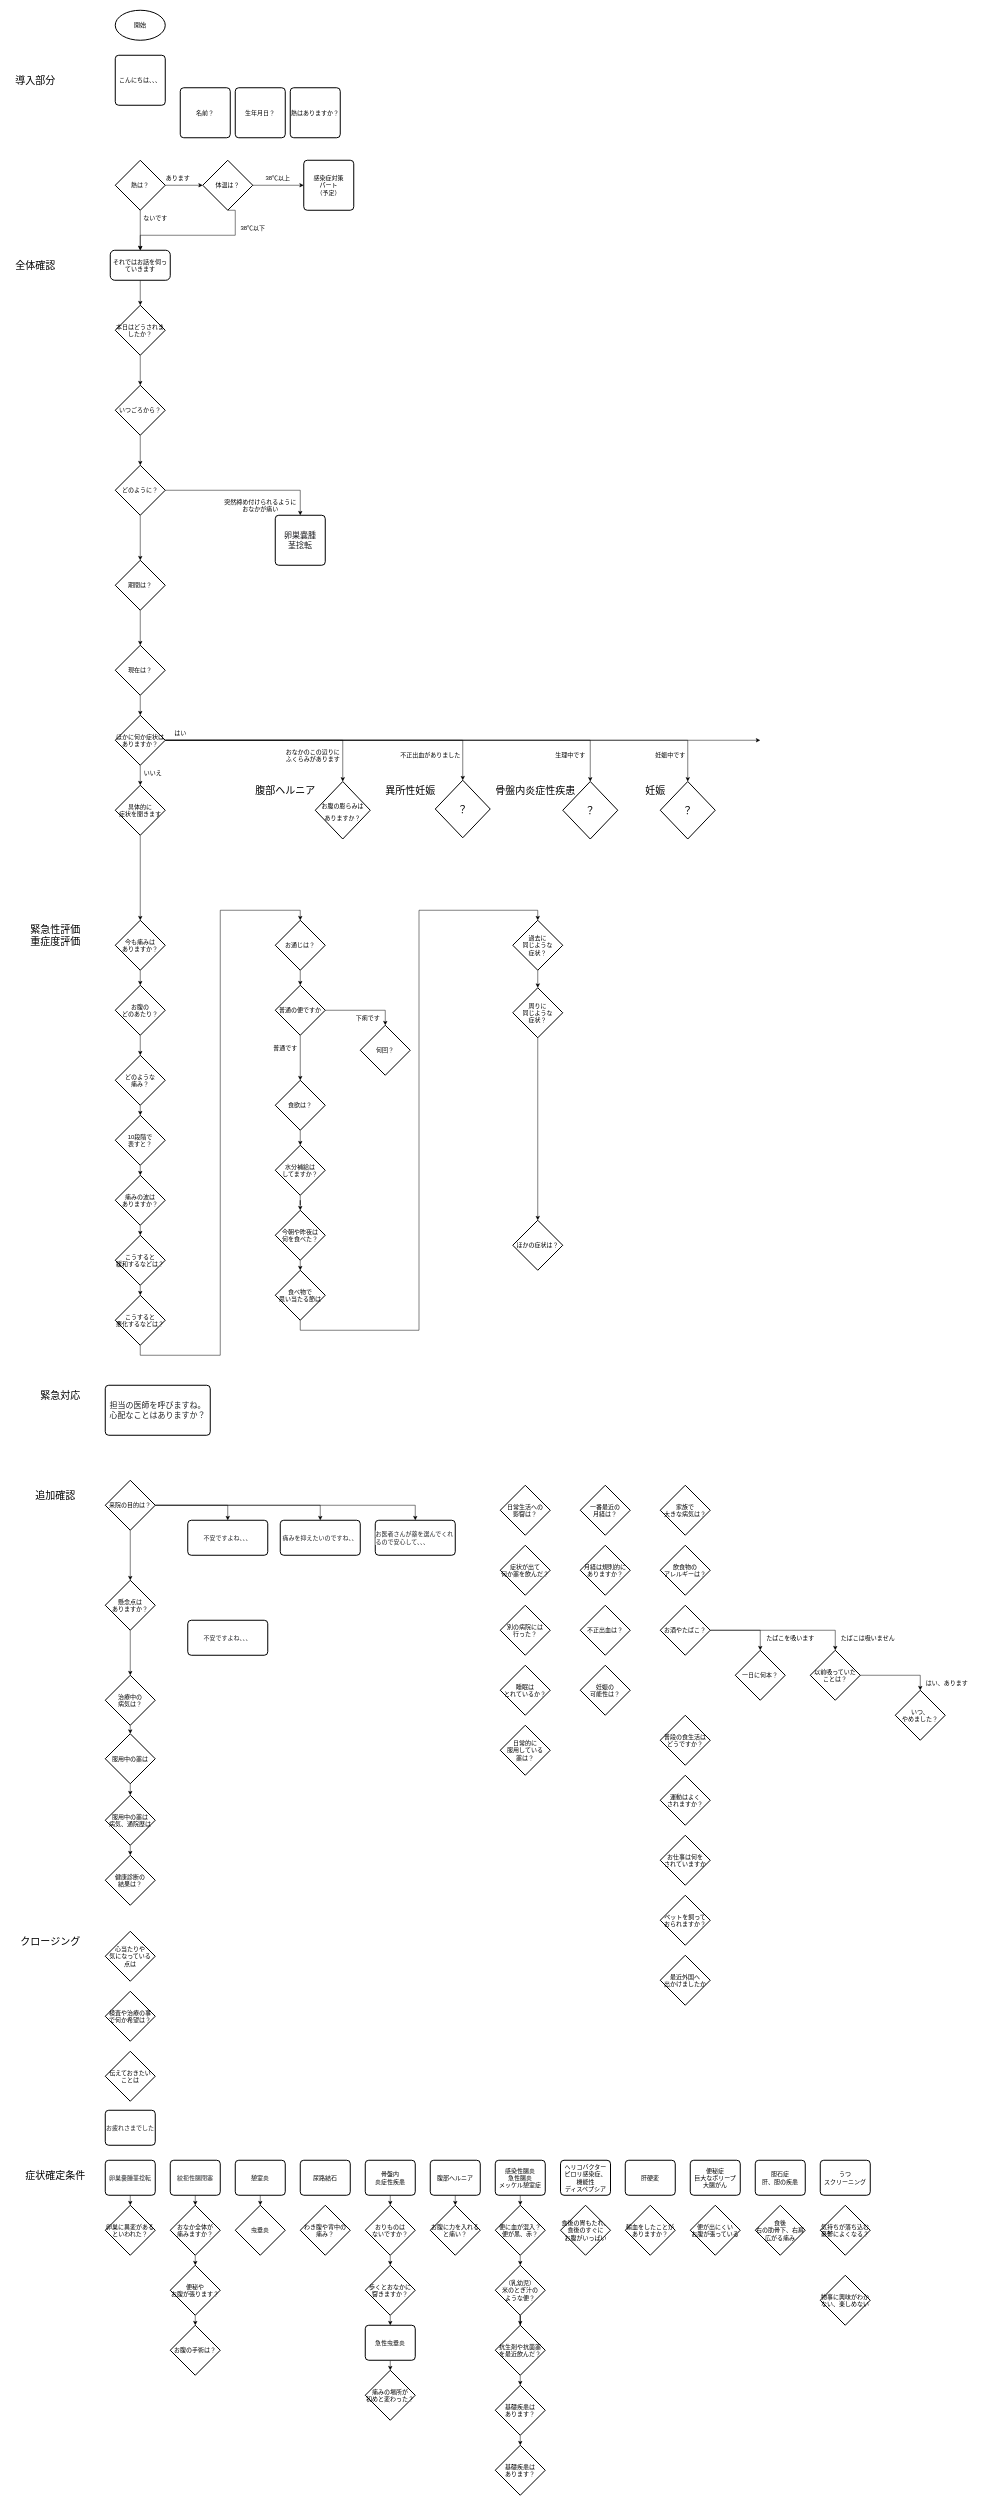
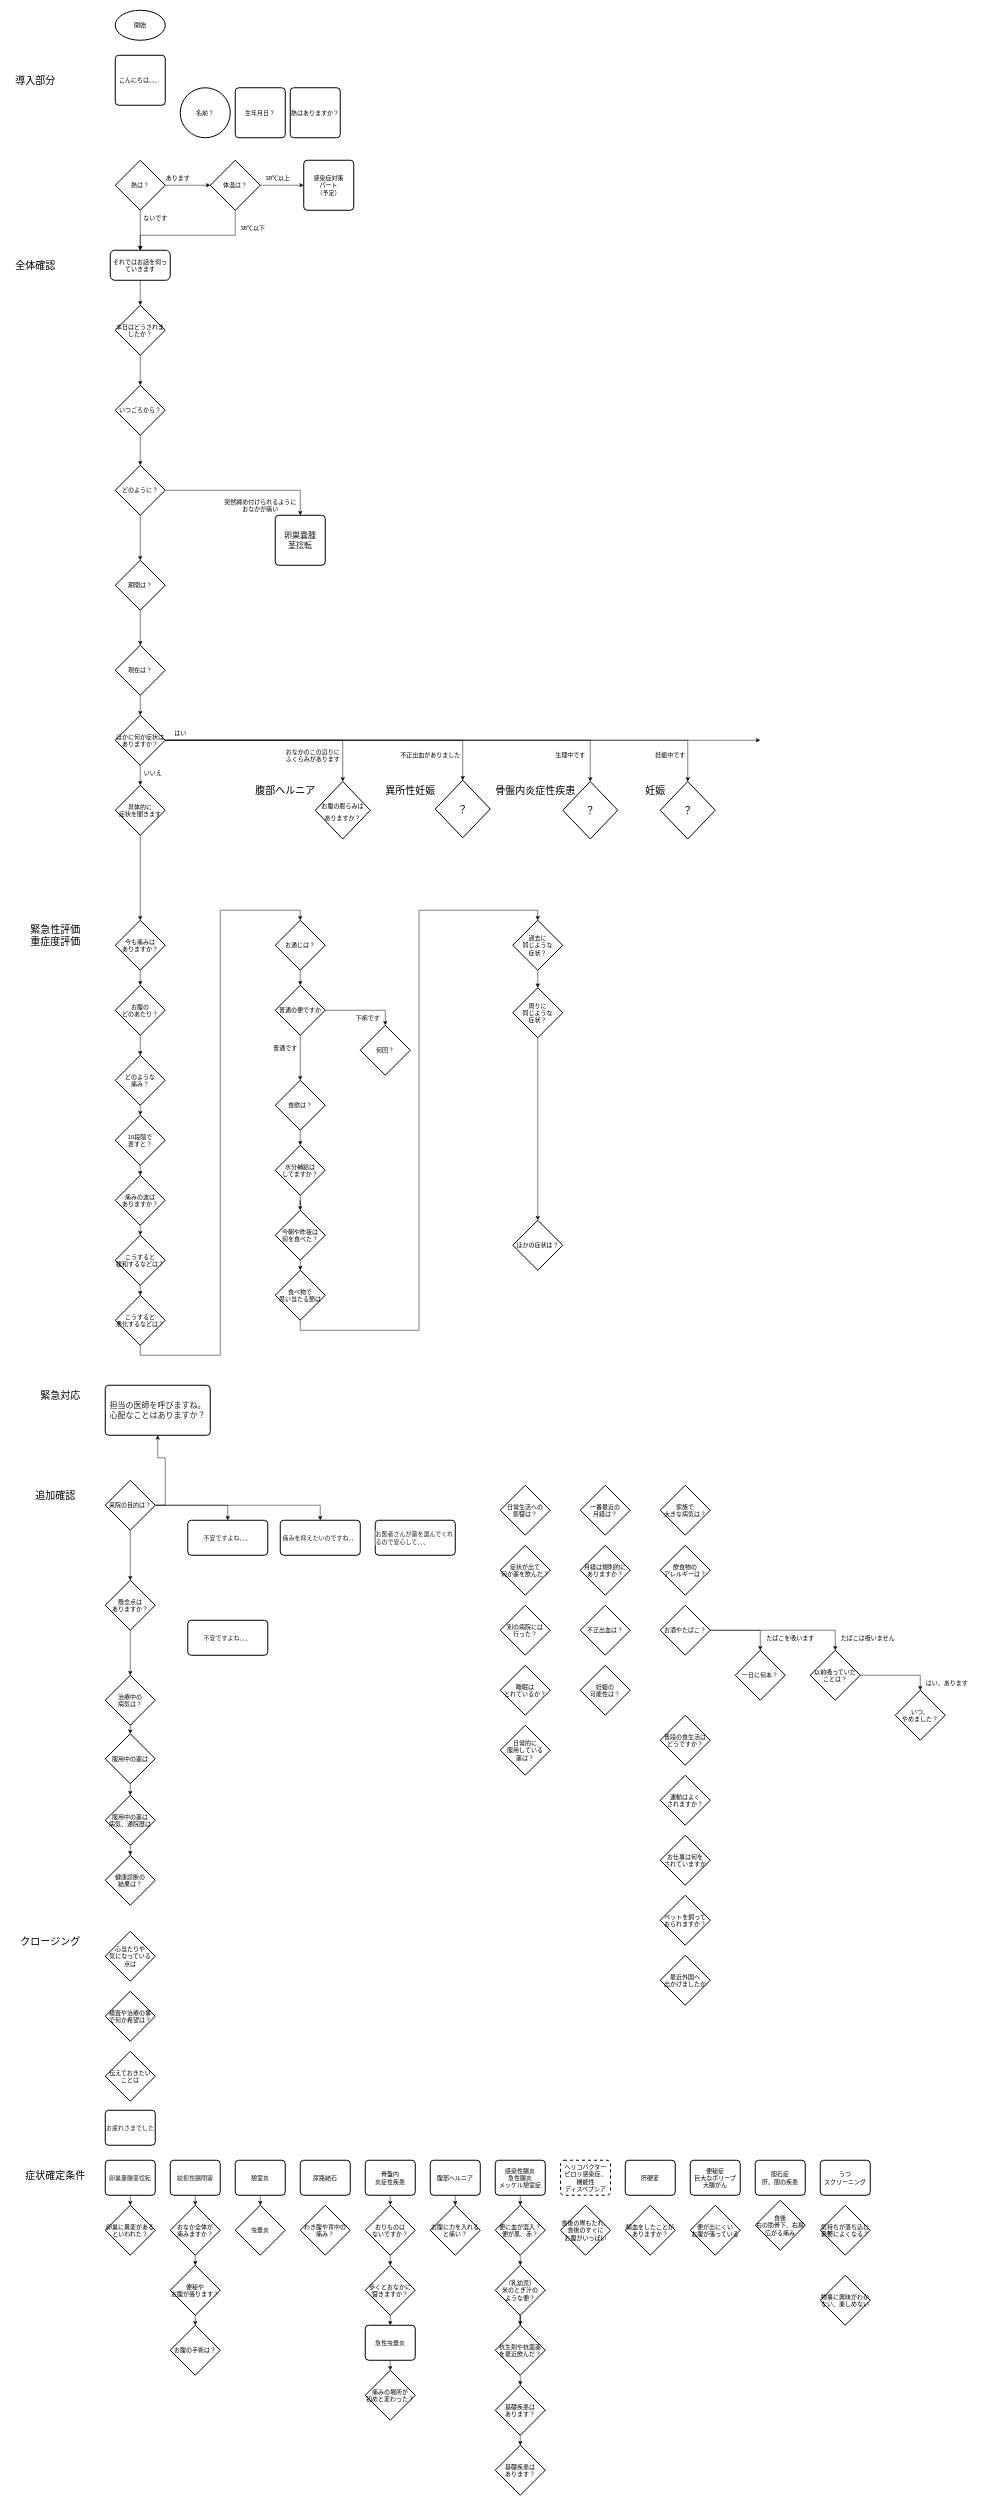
- <mxCell id="4" value="名前？" style="rounded=1;whiteSpace=wrap;html=1;absoluteArcSize=1;arcSize=14;strokeWidth=2;" parent="1" vertex="1"><mxGeometry x="360" y="175" width="100" height="100" as="geometry" /></mxCell>
+ <mxCell id="4" value="名前？" style="ellipse;whiteSpace=wrap;html=1;absoluteArcSize=1;arcSize=14;strokeWidth=2;" parent="1" vertex="1"><mxGeometry x="360" y="175" width="100" height="100" as="geometry" /></mxCell>
- <mxCell id="13" value="体温は？" style="strokeWidth=2;html=1;shape=mxgraph.flowchart.decision;whiteSpace=wrap;" parent="1" vertex="1"><mxGeometry x="405" y="320" width="100" height="100" as="geometry" /></mxCell>
+ <mxCell id="13" value="体温は？" style="strokeWidth=2;html=1;shape=mxgraph.flowchart.decision;whiteSpace=wrap;" parent="1" vertex="1"><mxGeometry x="420" y="320" width="100" height="100" as="geometry" /></mxCell>
- <mxCell id="99" style="edgeStyle=orthogonalEdgeStyle;rounded=0;orthogonalLoop=1;jettySize=auto;html=1;exitX=1;exitY=0.5;exitDx=0;exitDy=0;exitPerimeter=0;entryX=0.5;entryY=0;entryDx=0;entryDy=0;fontSize=12;" edge="1" parent="1" source="101" target="104"><mxGeometry relative="1" as="geometry" /></mxCell>
+ <mxCell id="99" style="edgeStyle=orthogonalEdgeStyle;rounded=0;orthogonalLoop=1;jettySize=auto;html=1;exitX=1;exitY=0.5;exitDx=0;exitDy=0;exitPerimeter=0;fontSize=12;" edge="1" parent="1" source="101" target="95"><mxGeometry relative="1" as="geometry" /></mxCell>
- <mxCell id="180" value="ヘリコバクター&lt;br&gt;ピロリ感染症、&lt;br&gt;機能性&lt;br&gt;ディスペプシア" style="rounded=1;whiteSpace=wrap;html=1;absoluteArcSize=1;arcSize=14;strokeWidth=2;" vertex="1" parent="1"><mxGeometry x="1120.5" y="4320" width="100" height="70" as="geometry" /></mxCell>
+ <mxCell id="180" value="ヘリコバクター&lt;br&gt;ピロリ感染症、&lt;br&gt;機能性&lt;br&gt;ディスペプシア" style="rounded=1;whiteSpace=wrap;html=1;absoluteArcSize=1;arcSize=14;strokeWidth=2;dashed=1;" vertex="1" parent="1"><mxGeometry x="1120.5" y="4320" width="100" height="70" as="geometry" /></mxCell>
- <mxCell id="193" value="食後&lt;br&gt;右の肋骨下、右肩&lt;br&gt;広がる痛み" style="strokeWidth=2;html=1;shape=mxgraph.flowchart.decision;whiteSpace=wrap;" vertex="1" parent="1"><mxGeometry x="1510" y="4410" width="100" height="100" as="geometry" /></mxCell>
+ <mxCell id="193" value="食後&lt;br&gt;右の肋骨下、右肩&lt;br&gt;広がる痛み" style="strokeWidth=2;html=1;shape=mxgraph.flowchart.decision;whiteSpace=wrap;" vertex="1" parent="1"><mxGeometry x="1510" y="4400" width="100" height="100" as="geometry" /></mxCell>
